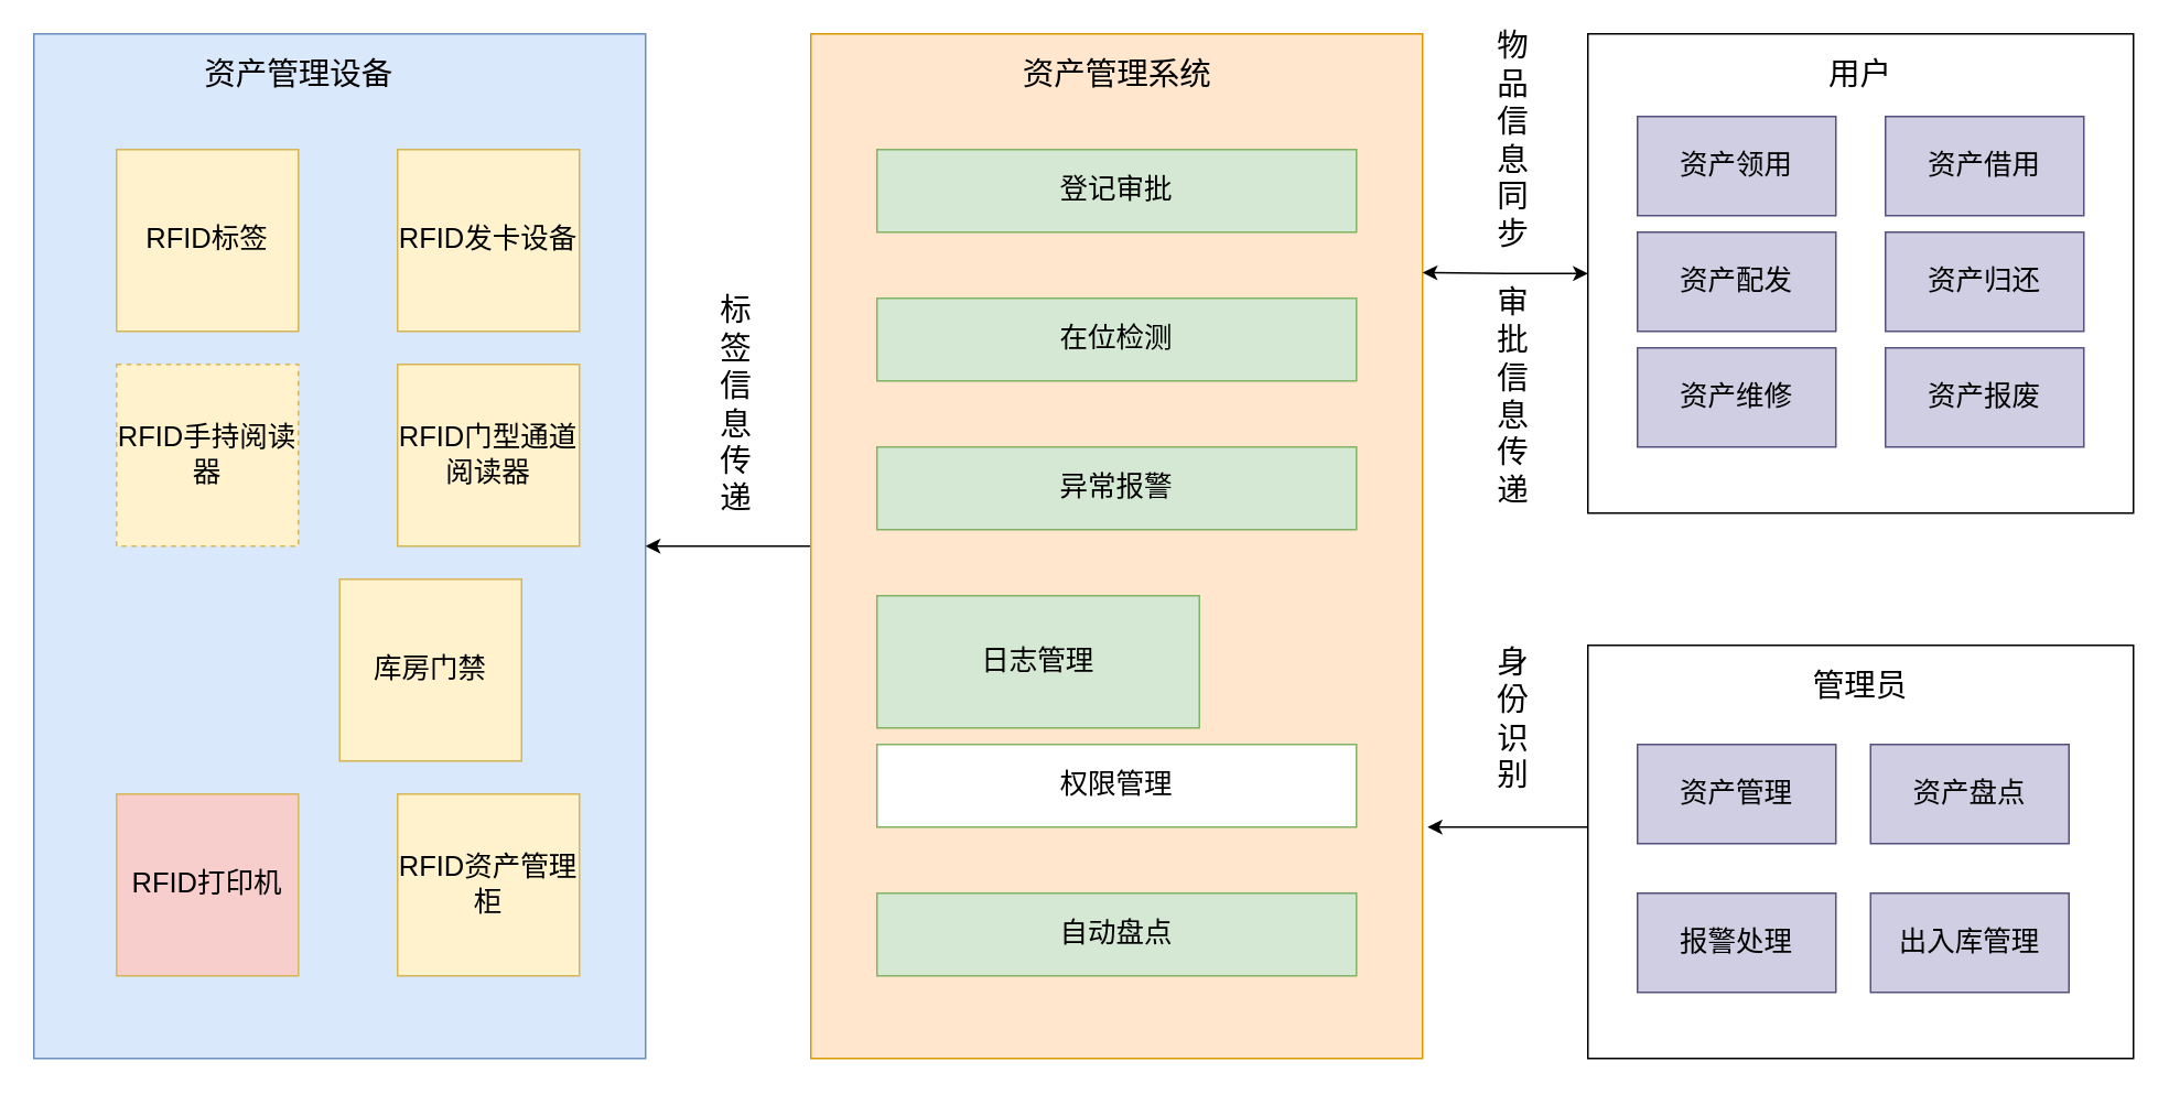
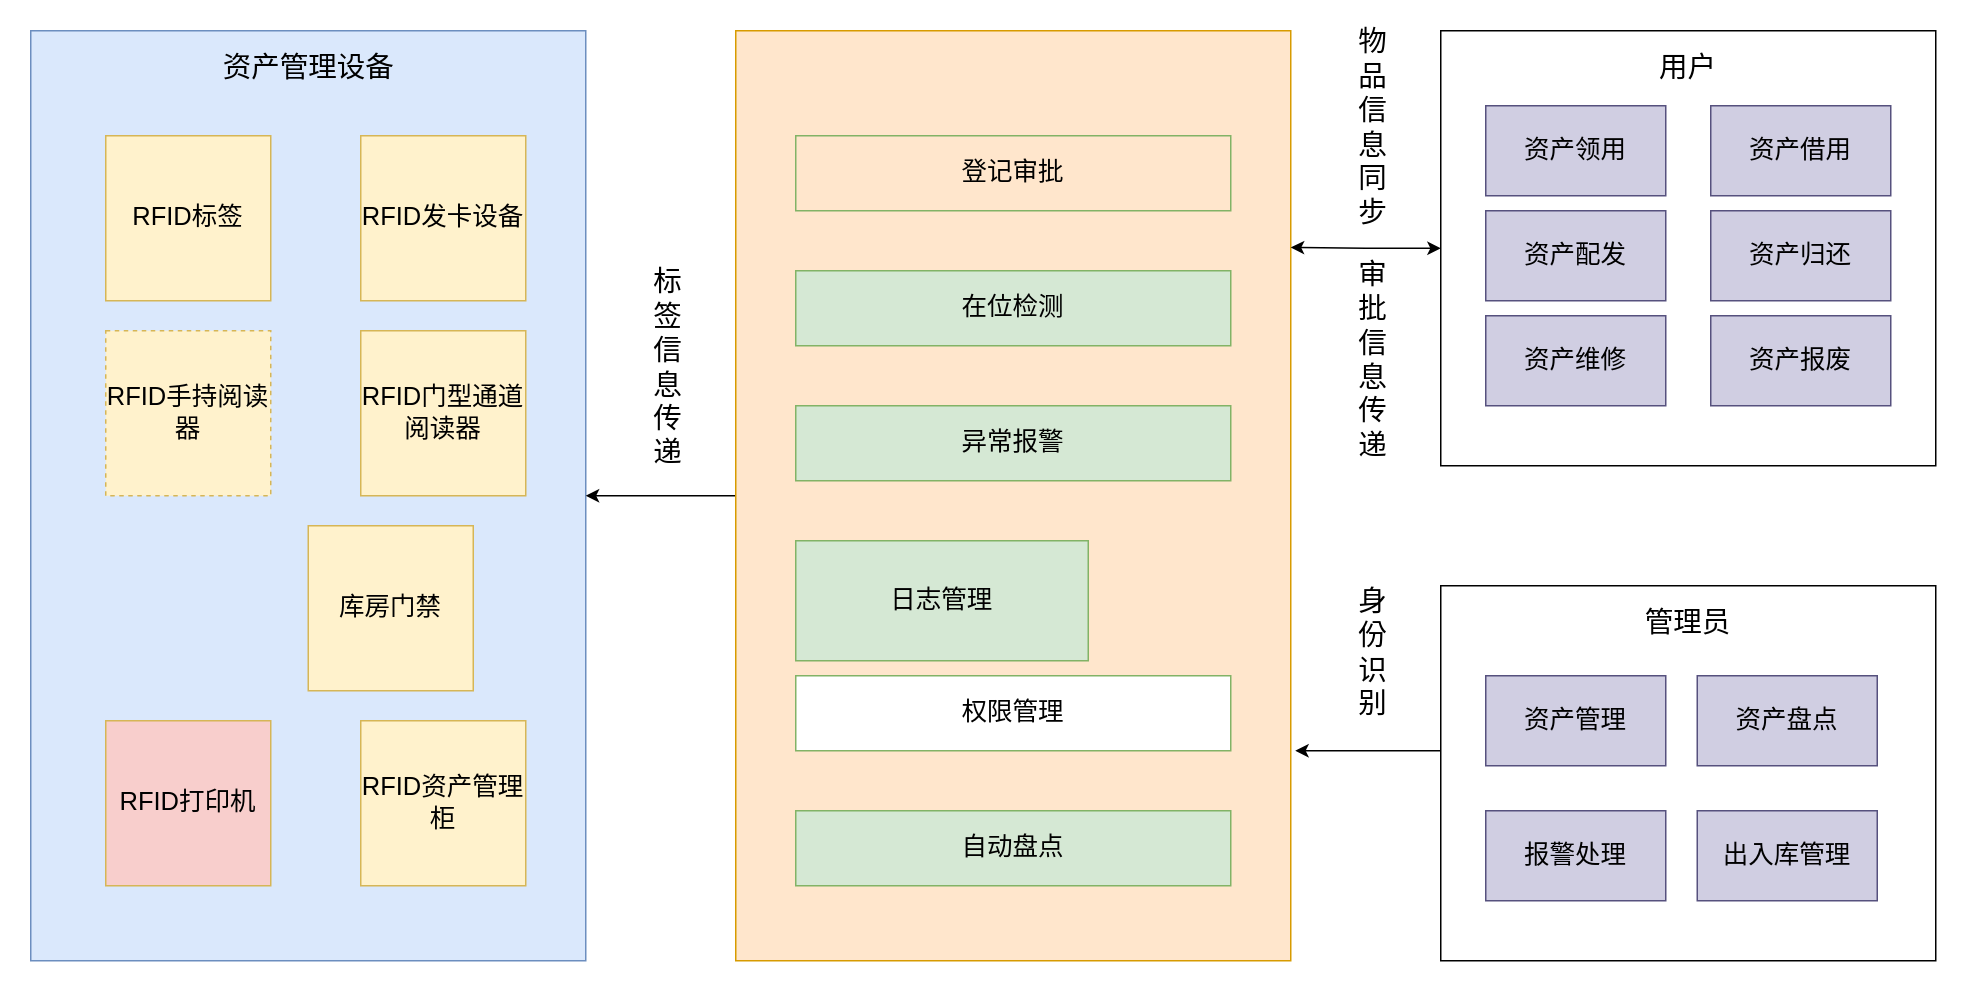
- <mxCell id="30" value="资产管理设备" style="text;strokeColor=none;align=center;fillColor=none;html=1;verticalAlign=middle;whiteSpace=wrap;rounded=0;fontSize=19;" parent="1" vertex="1"><mxGeometry x="117.5" y="30" width="125" height="30" as="geometry" /></mxCell>
+ <mxCell id="30" value="资产管理设备" style="text;strokeColor=none;align=center;fillColor=none;html=1;verticalAlign=middle;whiteSpace=wrap;rounded=0;fontSize=19;" parent="1" vertex="1"><mxGeometry x="142.5" y="30" width="125" height="30" as="geometry" /></mxCell>
- <mxCell id="27" value="资产管理系统" style="text;strokeColor=none;align=center;fillColor=none;html=1;verticalAlign=middle;whiteSpace=wrap;rounded=0;fontSize=19;" parent="1" vertex="1"><mxGeometry x="612.5" y="30" width="125" height="30" as="geometry" /></mxCell>
- <mxCell id="21" value="登记审批" style="rounded=0;whiteSpace=wrap;html=1;fillColor=#d5e8d4;strokeColor=#82b366;fontSize=17;" parent="1" vertex="1"><mxGeometry x="530" y="90" width="290" height="50" as="geometry" /></mxCell>
+ <mxCell id="21" value="登记审批" style="rounded=0;whiteSpace=wrap;html=1;fillColor=#ffe6cc;strokeColor=#82b366;fontSize=17;" parent="1" vertex="1"><mxGeometry x="530" y="90" width="290" height="50" as="geometry" /></mxCell>
